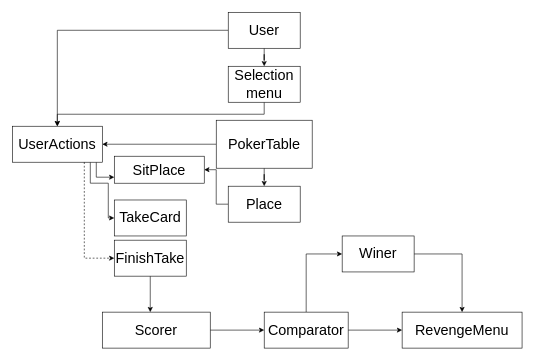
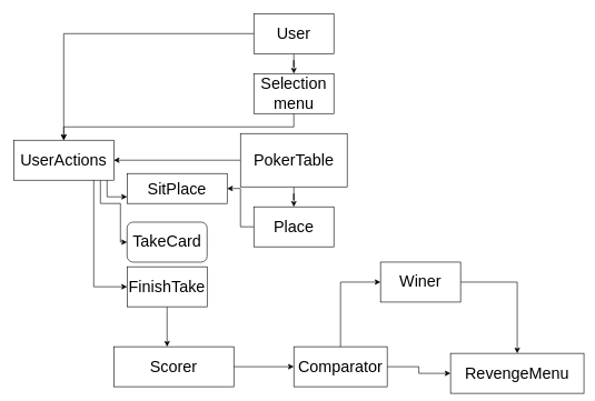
- <mxCell id="16" value="&lt;span style=&quot;font-size: 24px&quot;&gt;TakeCard&lt;/span&gt;" style="whiteSpace=wrap;html=1;rounded=0;" vertex="1" parent="1"><mxGeometry x="190" y="333" width="120" height="60" as="geometry" /></mxCell>
+ <mxCell id="16" value="&lt;span style=&quot;font-size: 24px&quot;&gt;TakeCard&lt;/span&gt;" style="whiteSpace=wrap;html=1;rounded=1;" vertex="1" parent="1"><mxGeometry x="190" y="333" width="120" height="60" as="geometry" /></mxCell>
- <mxCell id="19" style="edgeStyle=orthogonalEdgeStyle;rounded=0;orthogonalLoop=1;jettySize=auto;html=1;dashed=1;" edge="1" parent="1" source="12" target="18"><mxGeometry relative="1" as="geometry"><mxPoint x="95" y="420" as="targetPoint" /><mxPoint x="95" y="270" as="sourcePoint" /><Array as="points"><mxPoint x="140" y="430" /></Array></mxGeometry></mxCell>
+ <mxCell id="19" style="edgeStyle=orthogonalEdgeStyle;rounded=0;orthogonalLoop=1;jettySize=auto;html=1;" edge="1" parent="1" source="12" target="18"><mxGeometry relative="1" as="geometry"><mxPoint x="95" y="420" as="targetPoint" /><mxPoint x="95" y="270" as="sourcePoint" /><Array as="points"><mxPoint x="140" y="430" /></Array></mxGeometry></mxCell>
- <mxCell id="22" value="&lt;span style=&quot;font-size: 24px&quot;&gt;RevengeMenu&lt;/span&gt;" style="rounded=0;whiteSpace=wrap;html=1;" vertex="1" parent="1"><mxGeometry x="670" y="520" width="200" height="60" as="geometry" /></mxCell>
+ <mxCell id="22" value="&lt;span style=&quot;font-size: 24px&quot;&gt;RevengeMenu&lt;/span&gt;" style="rounded=0;whiteSpace=wrap;html=1;" vertex="1" parent="1"><mxGeometry x="675" y="530" width="200" height="60" as="geometry" /></mxCell>
